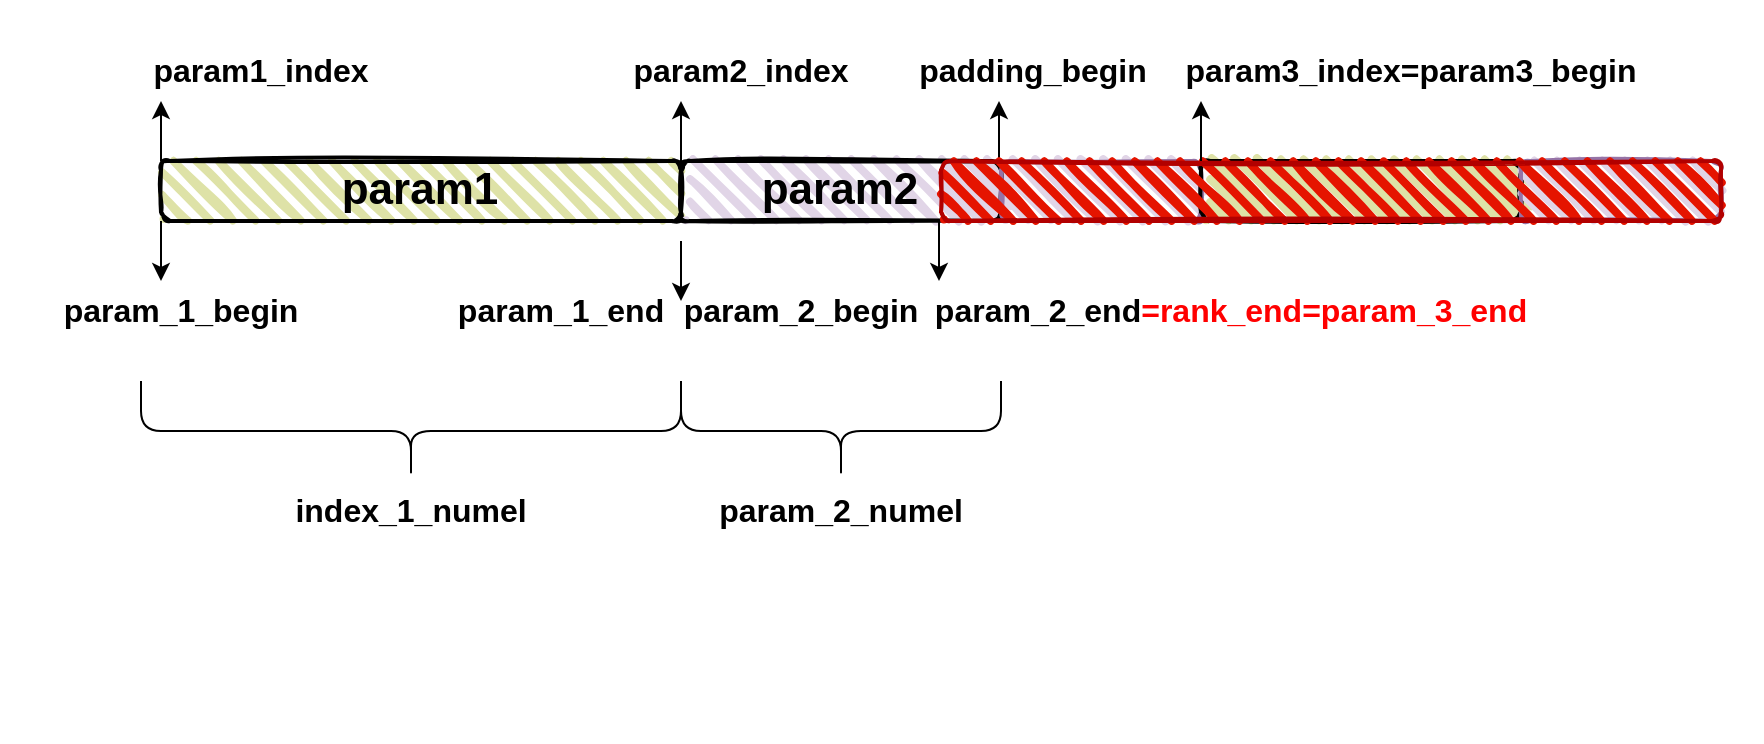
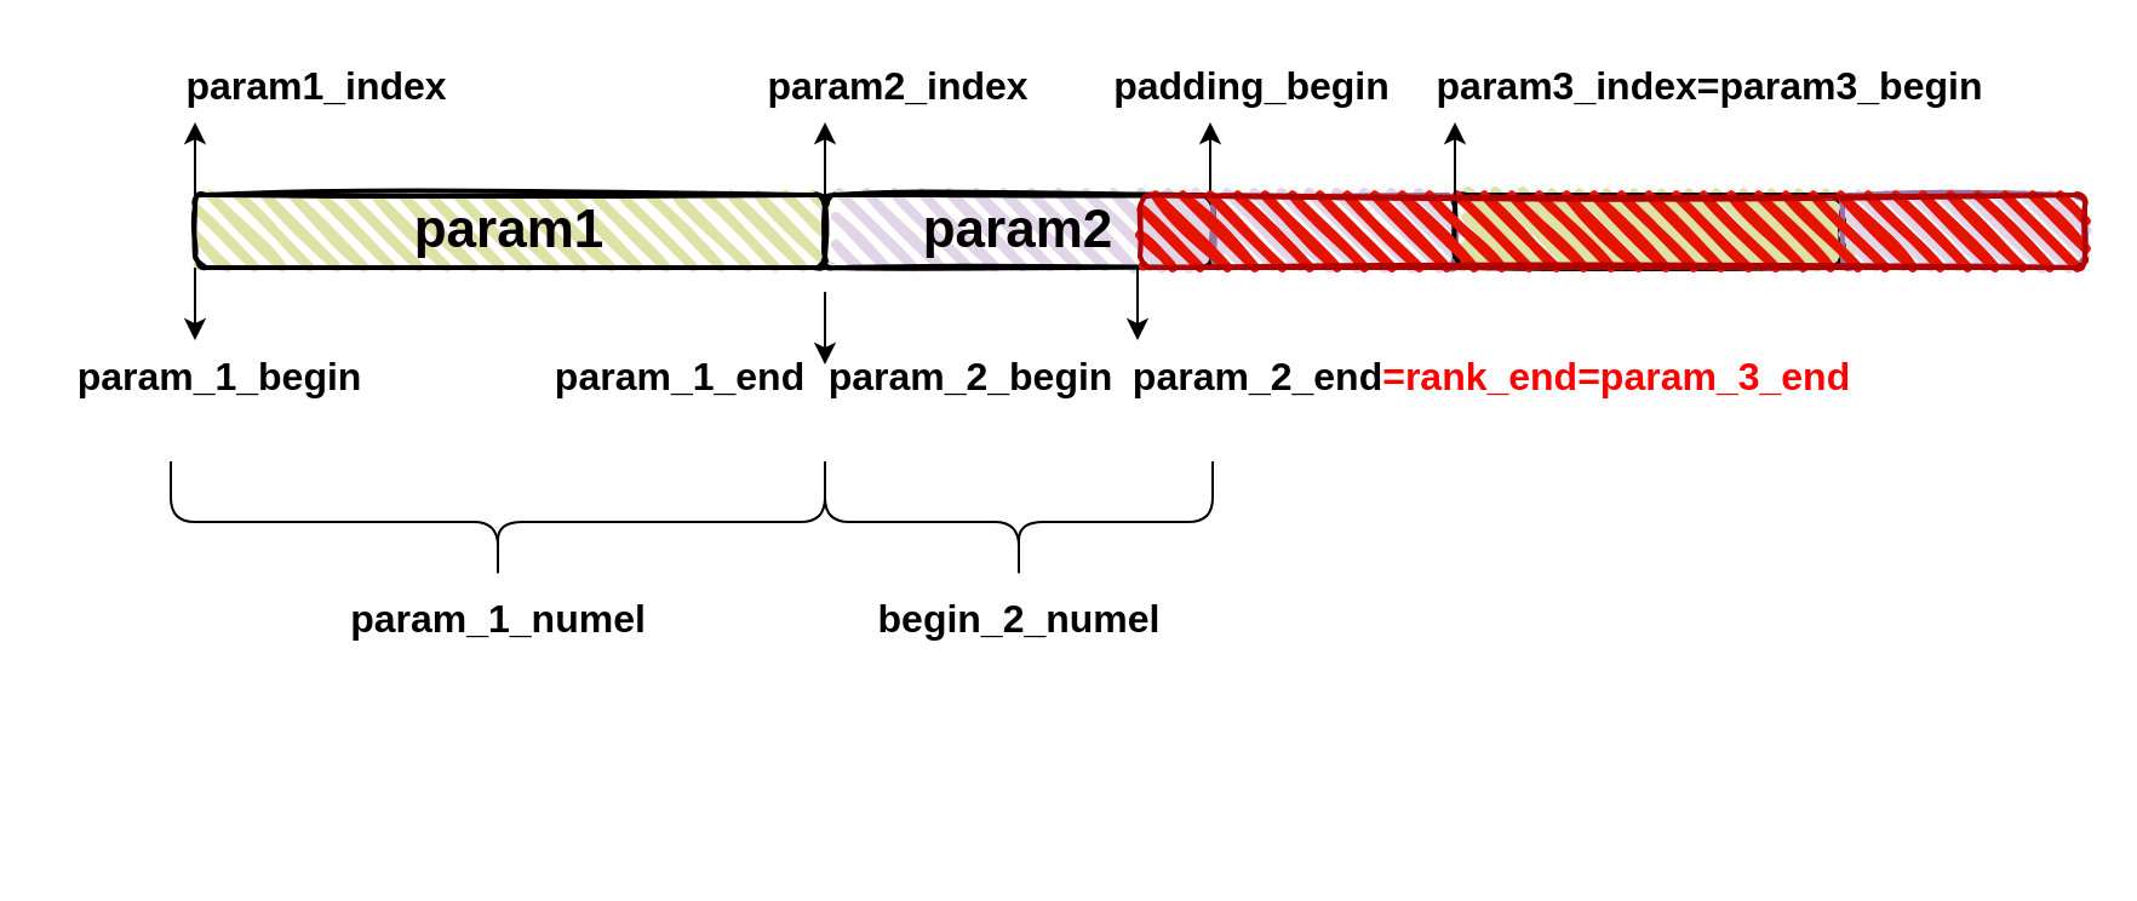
- <mxCell id="11" value="&lt;font style=&quot;font-size: 16px;&quot;&gt;&lt;b style=&quot;&quot;&gt;index_1_numel&lt;/b&gt;&lt;/font&gt;" style="text;html=1;align=center;verticalAlign=middle;resizable=0;points=[];autosize=1;strokeColor=none;fillColor=none;" vertex="1" parent="1"><mxGeometry x="130" y="240" width="150" height="30" as="geometry" /></mxCell>
+ <mxCell id="11" value="&lt;font style=&quot;font-size: 16px;&quot;&gt;&lt;b style=&quot;&quot;&gt;param_1_numel&lt;/b&gt;&lt;/font&gt;" style="text;html=1;align=center;verticalAlign=middle;resizable=0;points=[];autosize=1;strokeColor=none;fillColor=none;" vertex="1" parent="1"><mxGeometry x="130" y="240" width="150" height="30" as="geometry" /></mxCell>
- <mxCell id="13" value="&lt;font style=&quot;font-size: 16px;&quot;&gt;&lt;b style=&quot;&quot;&gt;param_2_numel&lt;/b&gt;&lt;/font&gt;" style="text;html=1;align=center;verticalAlign=middle;resizable=0;points=[];autosize=1;strokeColor=none;fillColor=none;" vertex="1" parent="1"><mxGeometry x="345" y="240" width="150" height="30" as="geometry" /></mxCell>
+ <mxCell id="13" value="&lt;font style=&quot;font-size: 16px;&quot;&gt;&lt;b style=&quot;&quot;&gt;begin_2_numel&lt;/b&gt;&lt;/font&gt;" style="text;html=1;align=center;verticalAlign=middle;resizable=0;points=[];autosize=1;strokeColor=none;fillColor=none;" vertex="1" parent="1"><mxGeometry x="345" y="240" width="150" height="30" as="geometry" /></mxCell>
